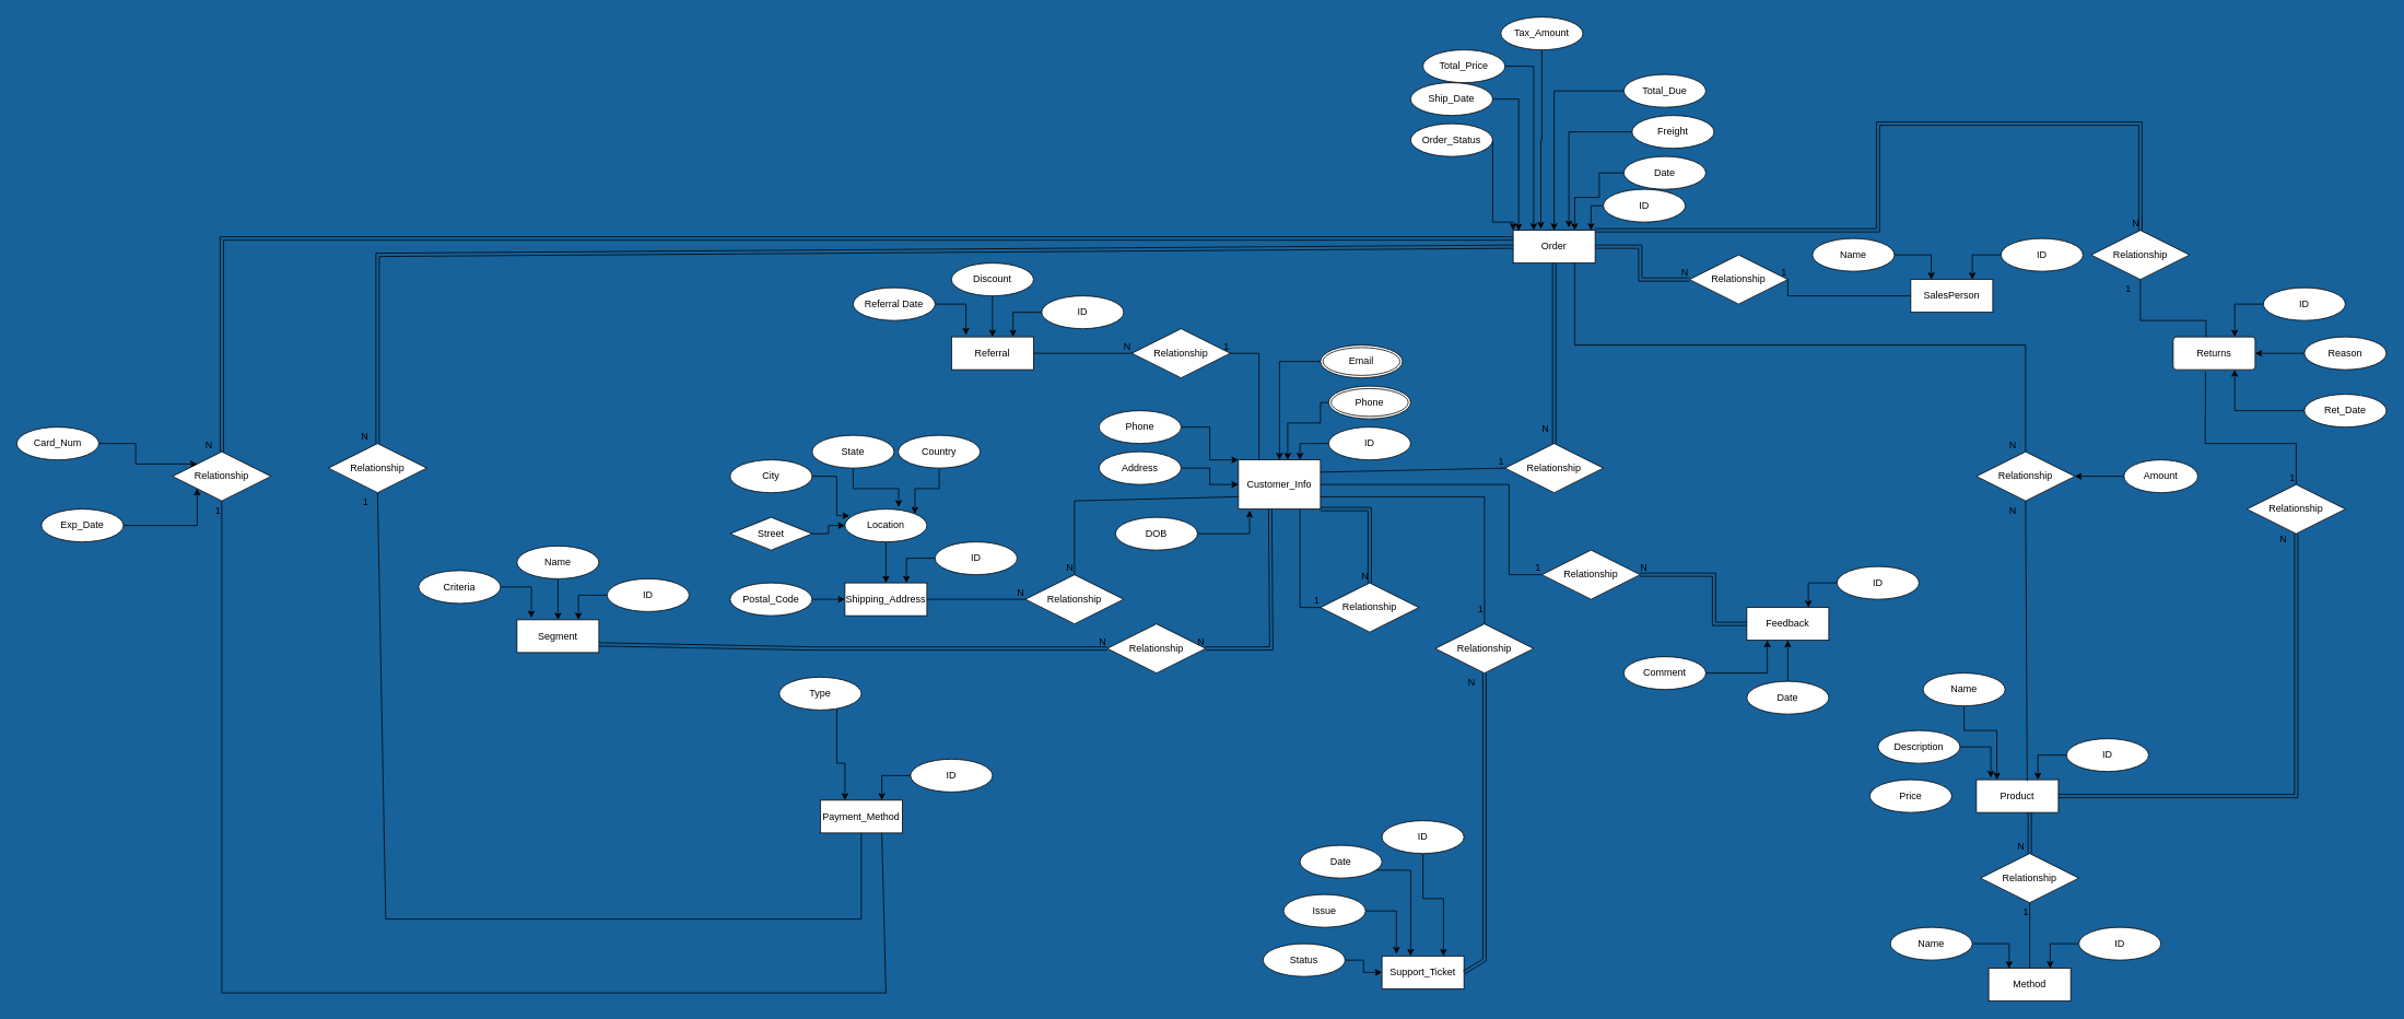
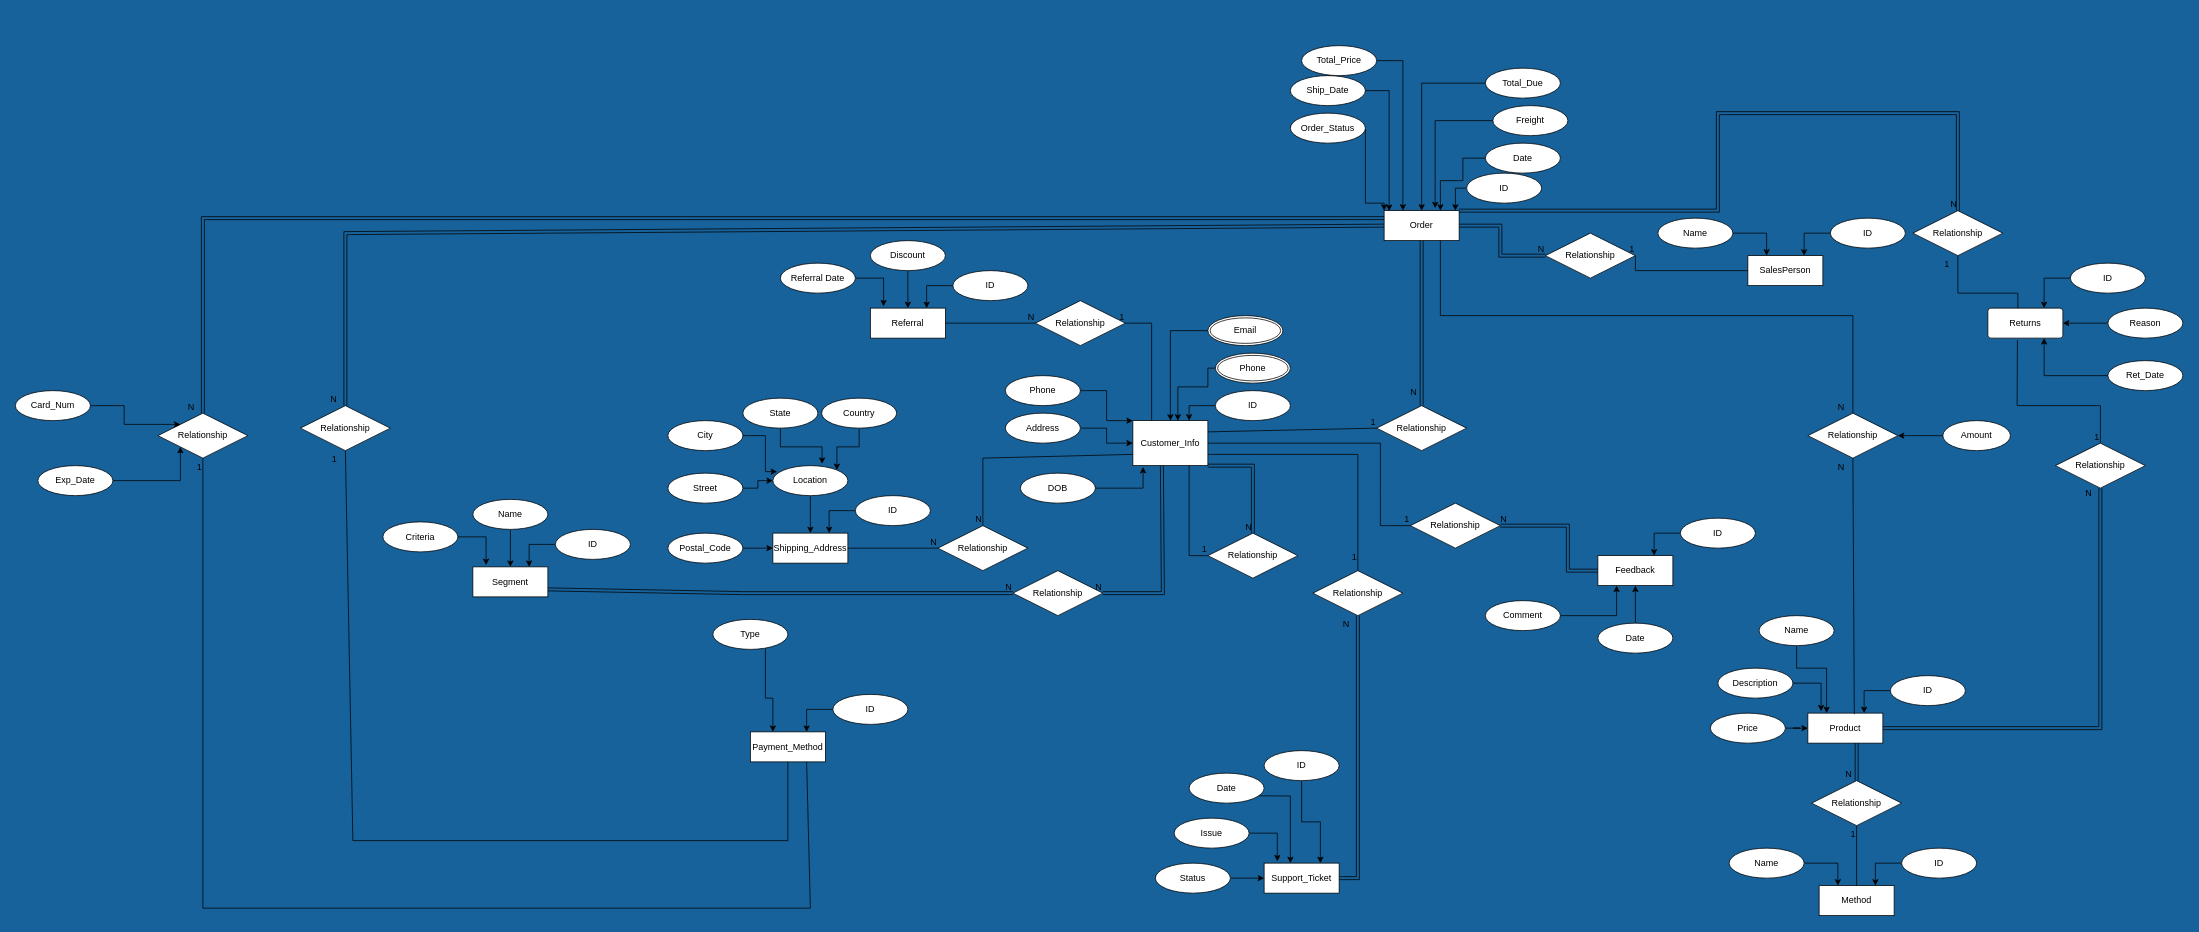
- <mxCell id="134" value="Tax_Amount" style="ellipse;whiteSpace=wrap;html=1;align=center;" parent="1" vertex="1"><mxGeometry x="1830" y="20" width="100" height="40" as="geometry" /></mxCell>
- <mxCell id="135" style="edgeStyle=orthogonalEdgeStyle;rounded=0;orthogonalLoop=1;jettySize=auto;html=1;entryX=0.338;entryY=-0.04;entryDx=0;entryDy=0;entryPerimeter=0;" parent="1" source="134" target="15" edge="1"><mxGeometry relative="1" as="geometry" /></mxCell>
- <mxCell id="64" value="Street" style="rhombus;whiteSpace=wrap;html=1;align=center;" parent="1" vertex="1"><mxGeometry x="890" y="630" width="100" height="40" as="geometry" /></mxCell>
+ <mxCell id="64" value="Street" style="ellipse;whiteSpace=wrap;html=1;align=center;" parent="1" vertex="1"><mxGeometry x="890" y="630" width="100" height="40" as="geometry" /></mxCell>
+ <mxCell id="29" value="" style="edgeStyle=orthogonalEdgeStyle;rounded=0;orthogonalLoop=1;jettySize=auto;html=1;" parent="1" source="30" target="22" edge="1"><mxGeometry relative="1" as="geometry" /></mxCell>
- <mxCell id="36" value="Support_Ticket" style="whiteSpace=wrap;html=1;align=center;" parent="1" vertex="1"><mxGeometry x="1685" y="1165" width="100" height="40" as="geometry" /></mxCell>
+ <mxCell id="36" value="Support_Ticket" style="whiteSpace=wrap;html=1;align=center;" parent="1" vertex="1"><mxGeometry x="1685" y="1150" width="100" height="40" as="geometry" /></mxCell>
